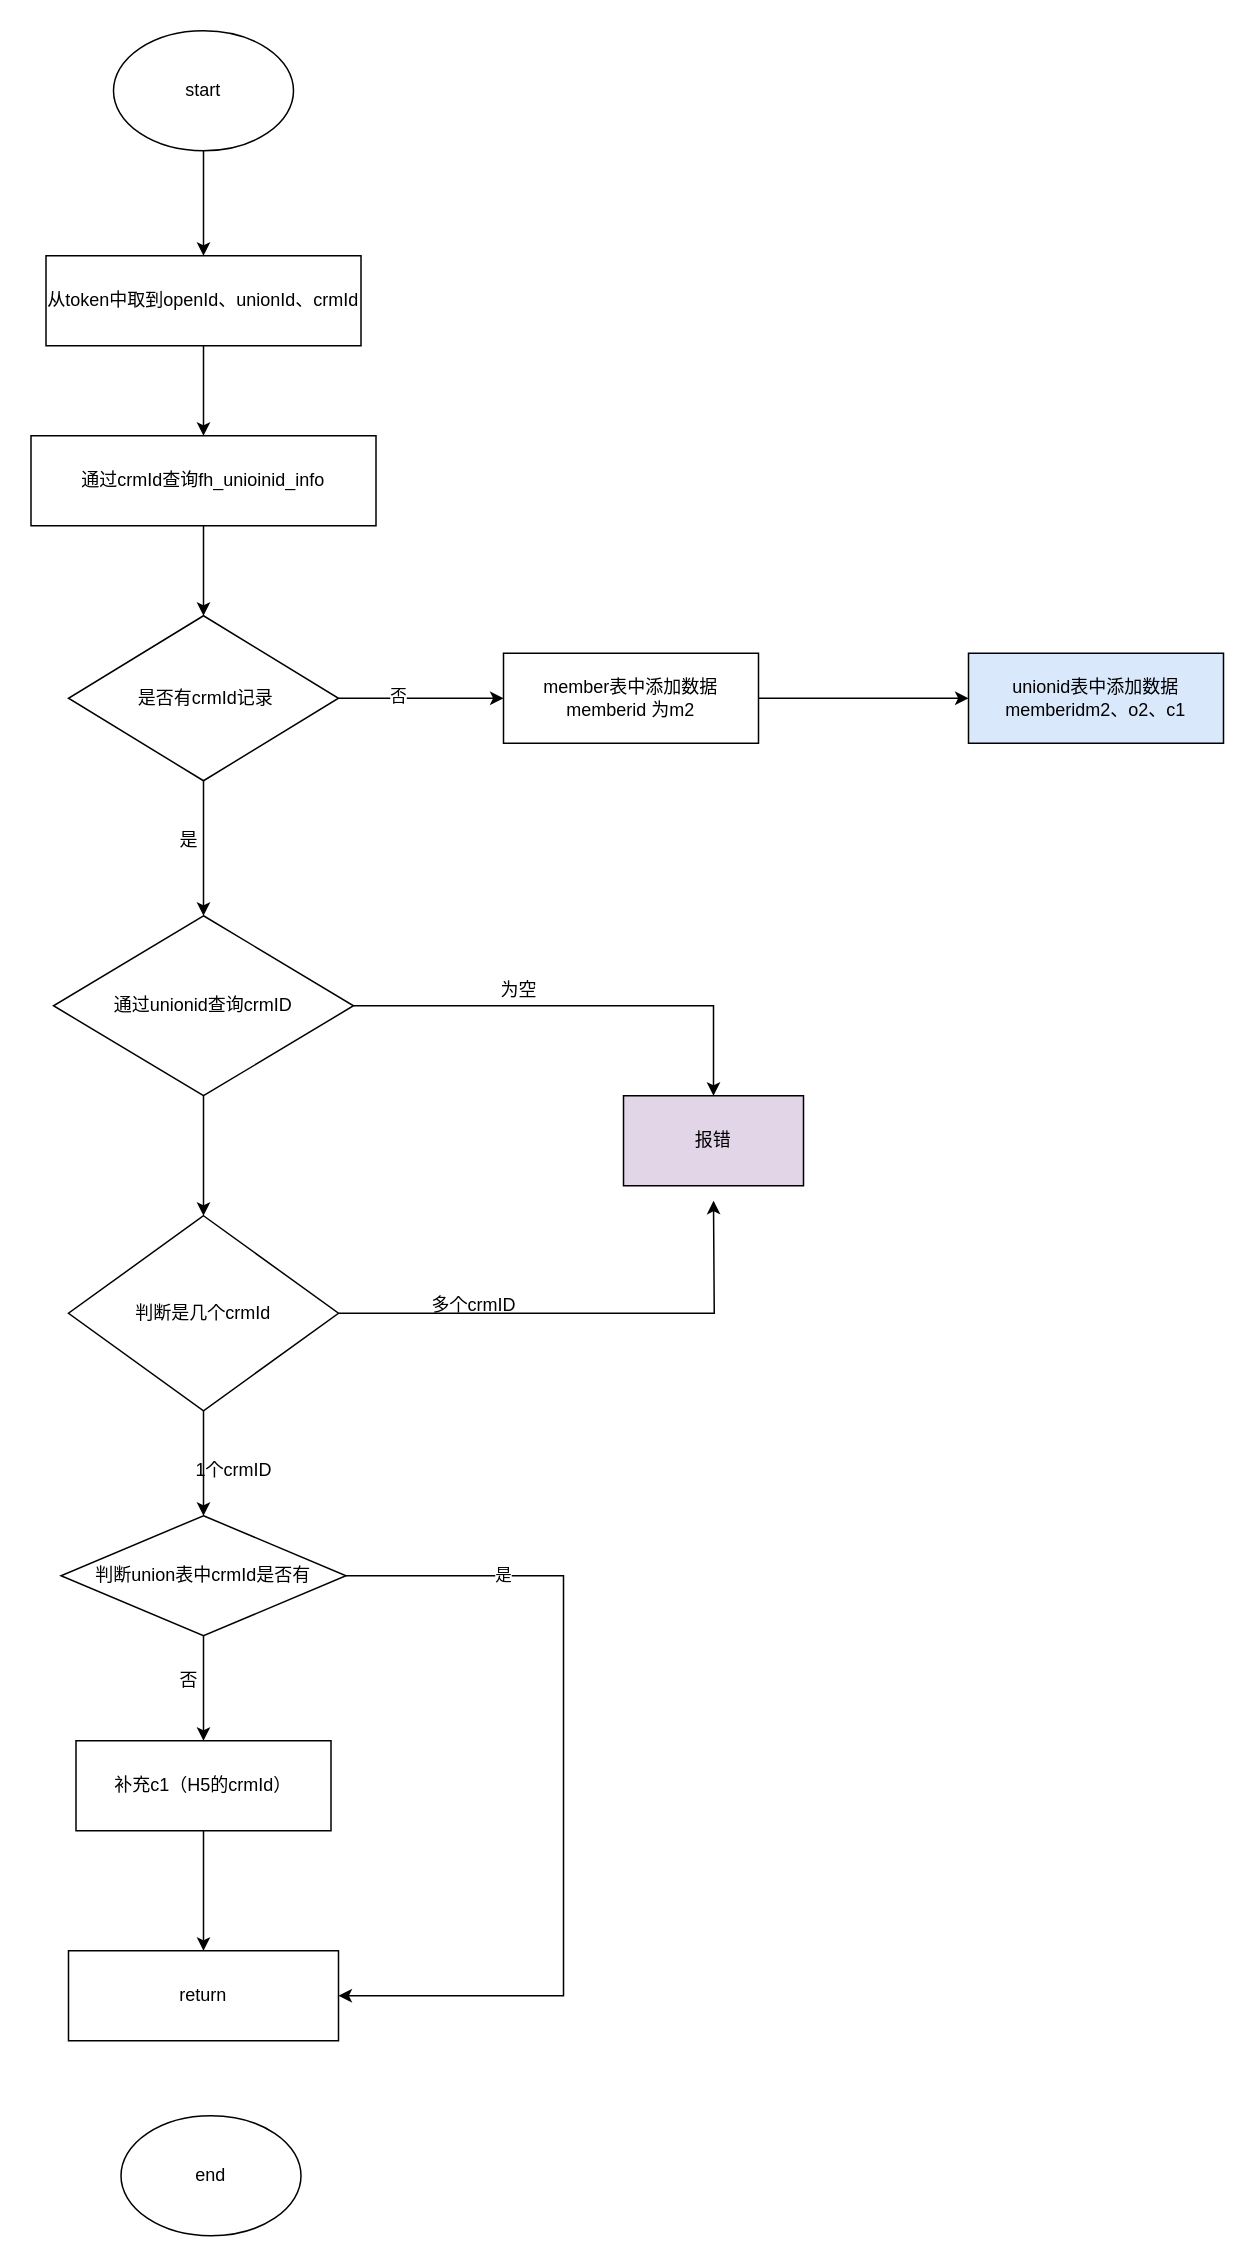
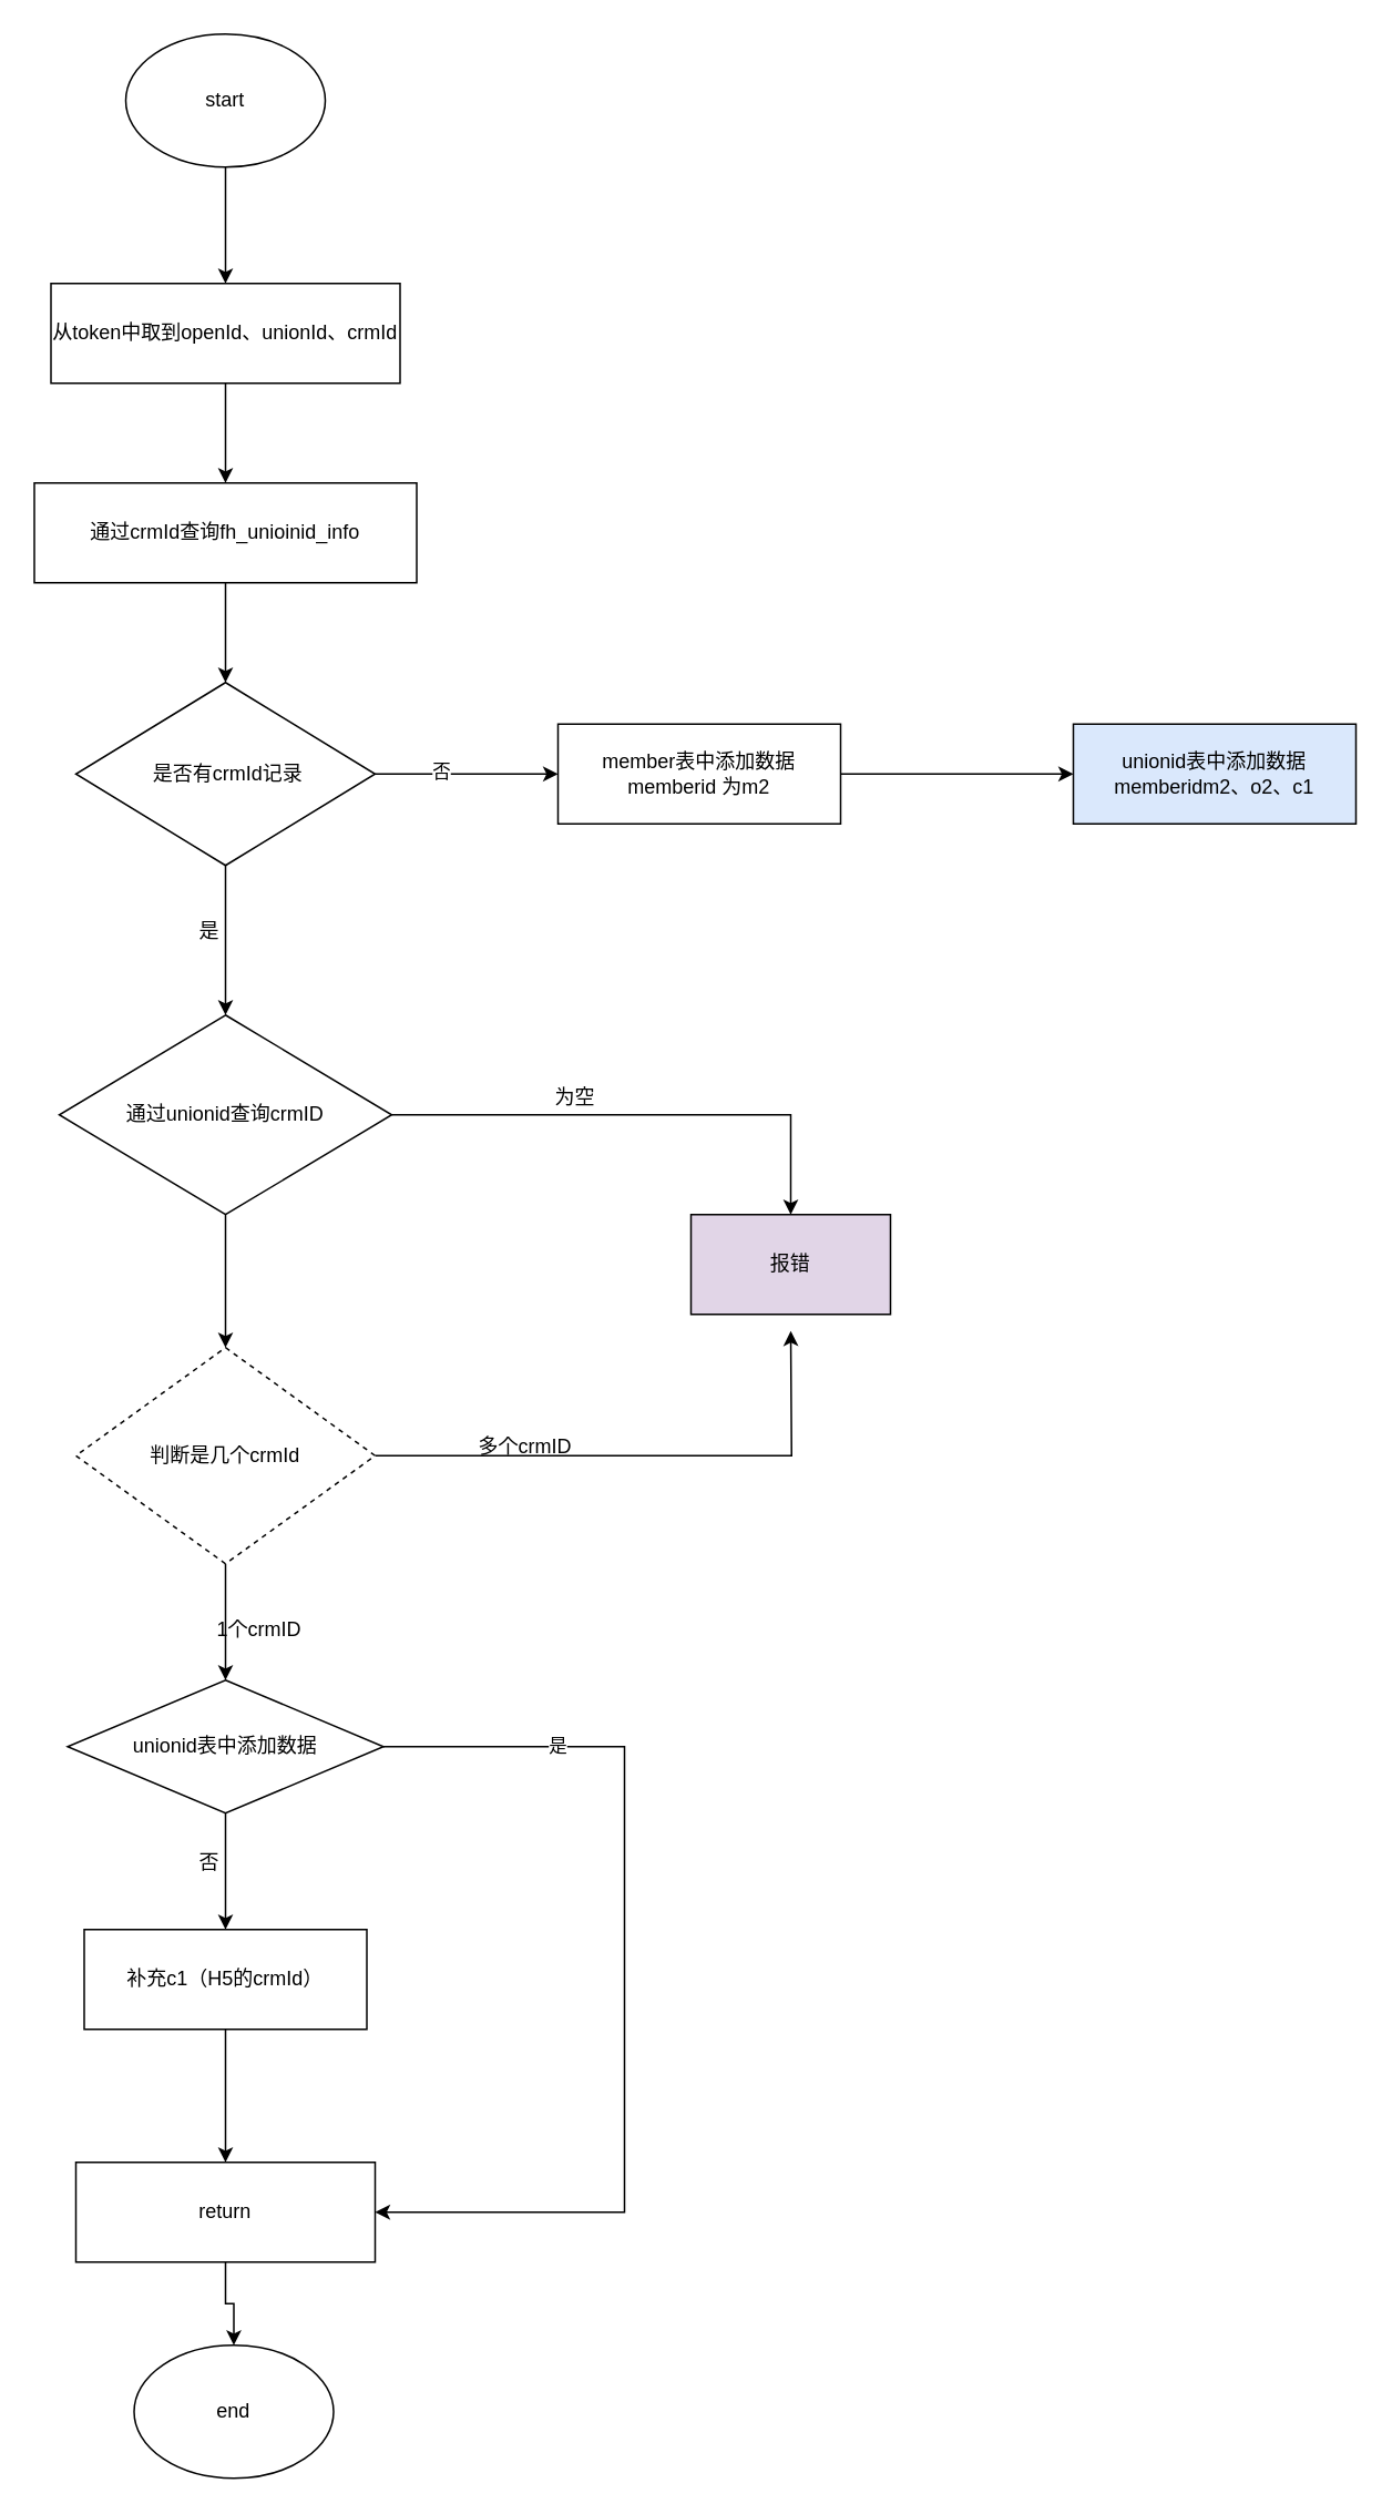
- <mxCell id="21" value="判断是几个crmId" style="rhombus;whiteSpace=wrap;html=1;" vertex="1" parent="1"><mxGeometry x="45" y="810" width="180" height="130" as="geometry" /></mxCell>
+ <mxCell id="21" value="判断是几个crmId" style="rhombus;whiteSpace=wrap;html=1;dashed=1;" vertex="1" parent="1"><mxGeometry x="45" y="810" width="180" height="130" as="geometry" /></mxCell>
- <mxCell id="34" value="判断union表中crmId是否有" style="rhombus;whiteSpace=wrap;html=1;" vertex="1" parent="1"><mxGeometry x="40" y="1010" width="190" height="80" as="geometry" /></mxCell>
+ <mxCell id="34" value="unionid表中添加数据" style="rhombus;whiteSpace=wrap;html=1;" vertex="1" parent="1"><mxGeometry x="40" y="1010" width="190" height="80" as="geometry" /></mxCell>
+ <mxCell id="27" value="" style="edgeStyle=orthogonalEdgeStyle;rounded=0;orthogonalLoop=1;jettySize=auto;html=1;" edge="1" parent="1" source="28" target="30"><mxGeometry relative="1" as="geometry" /></mxCell>
